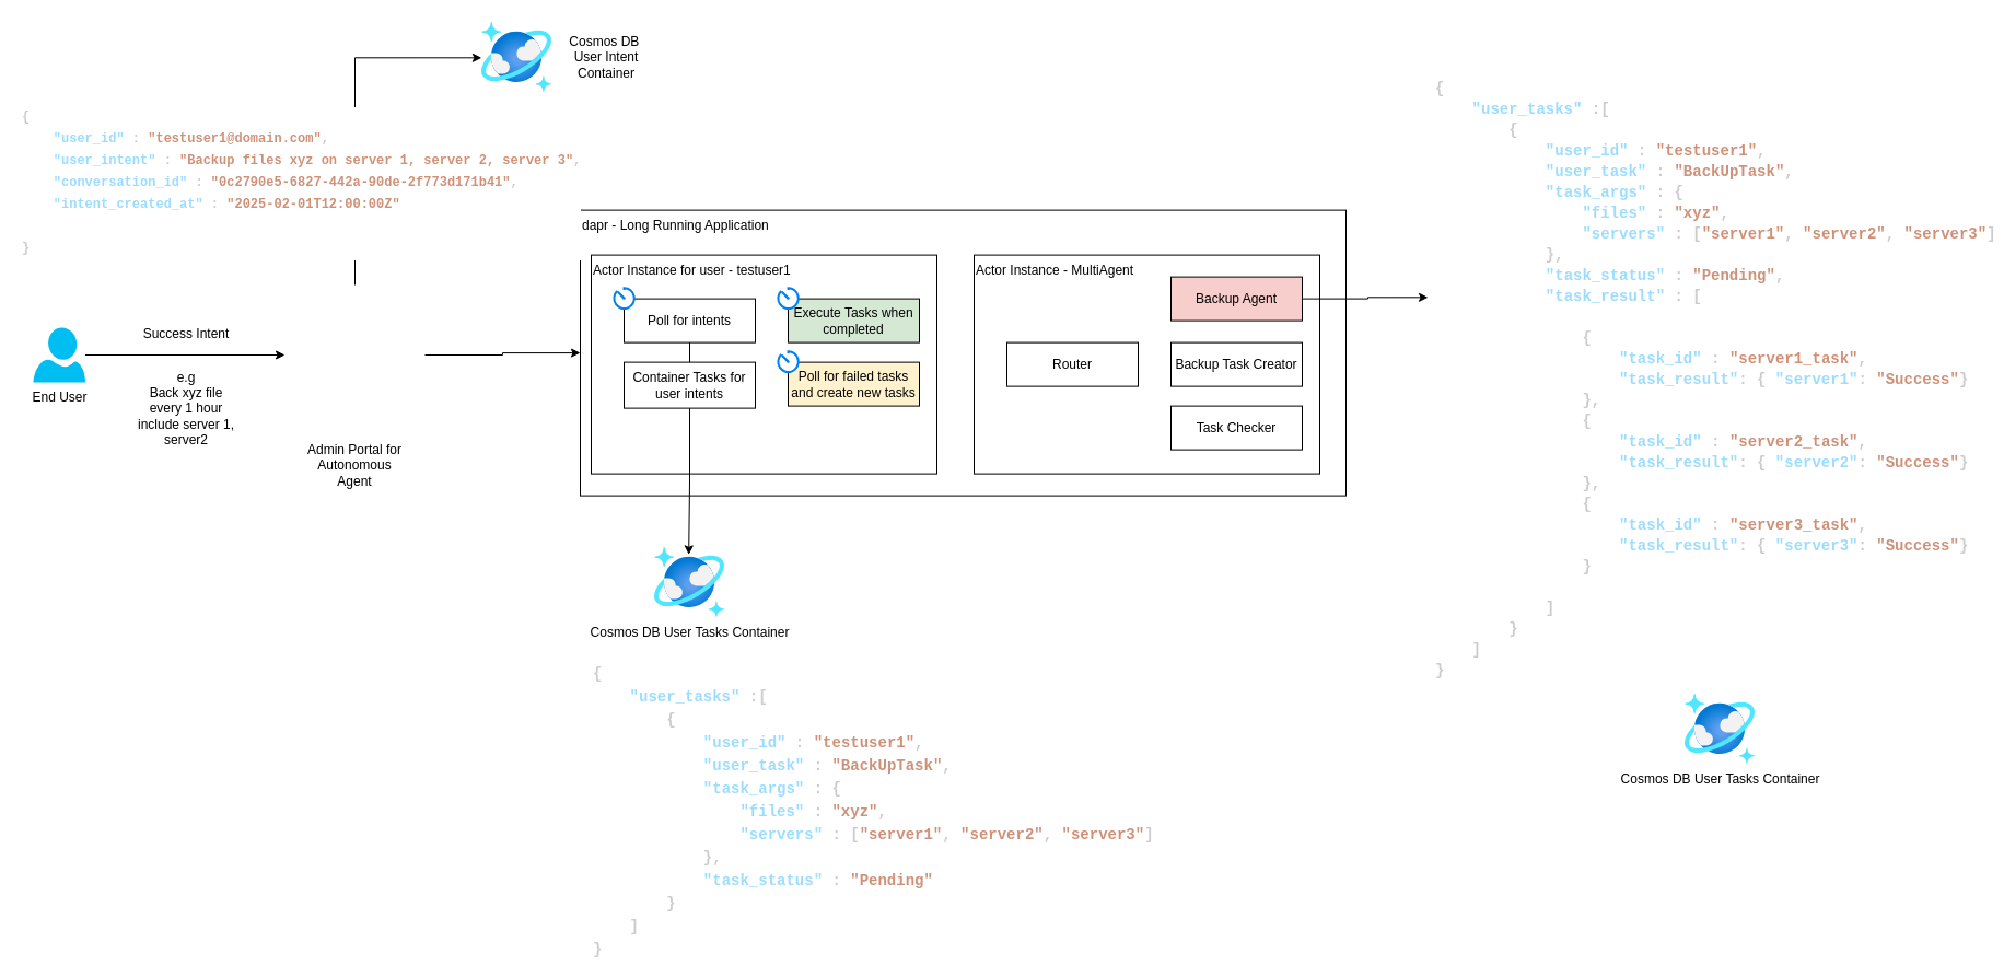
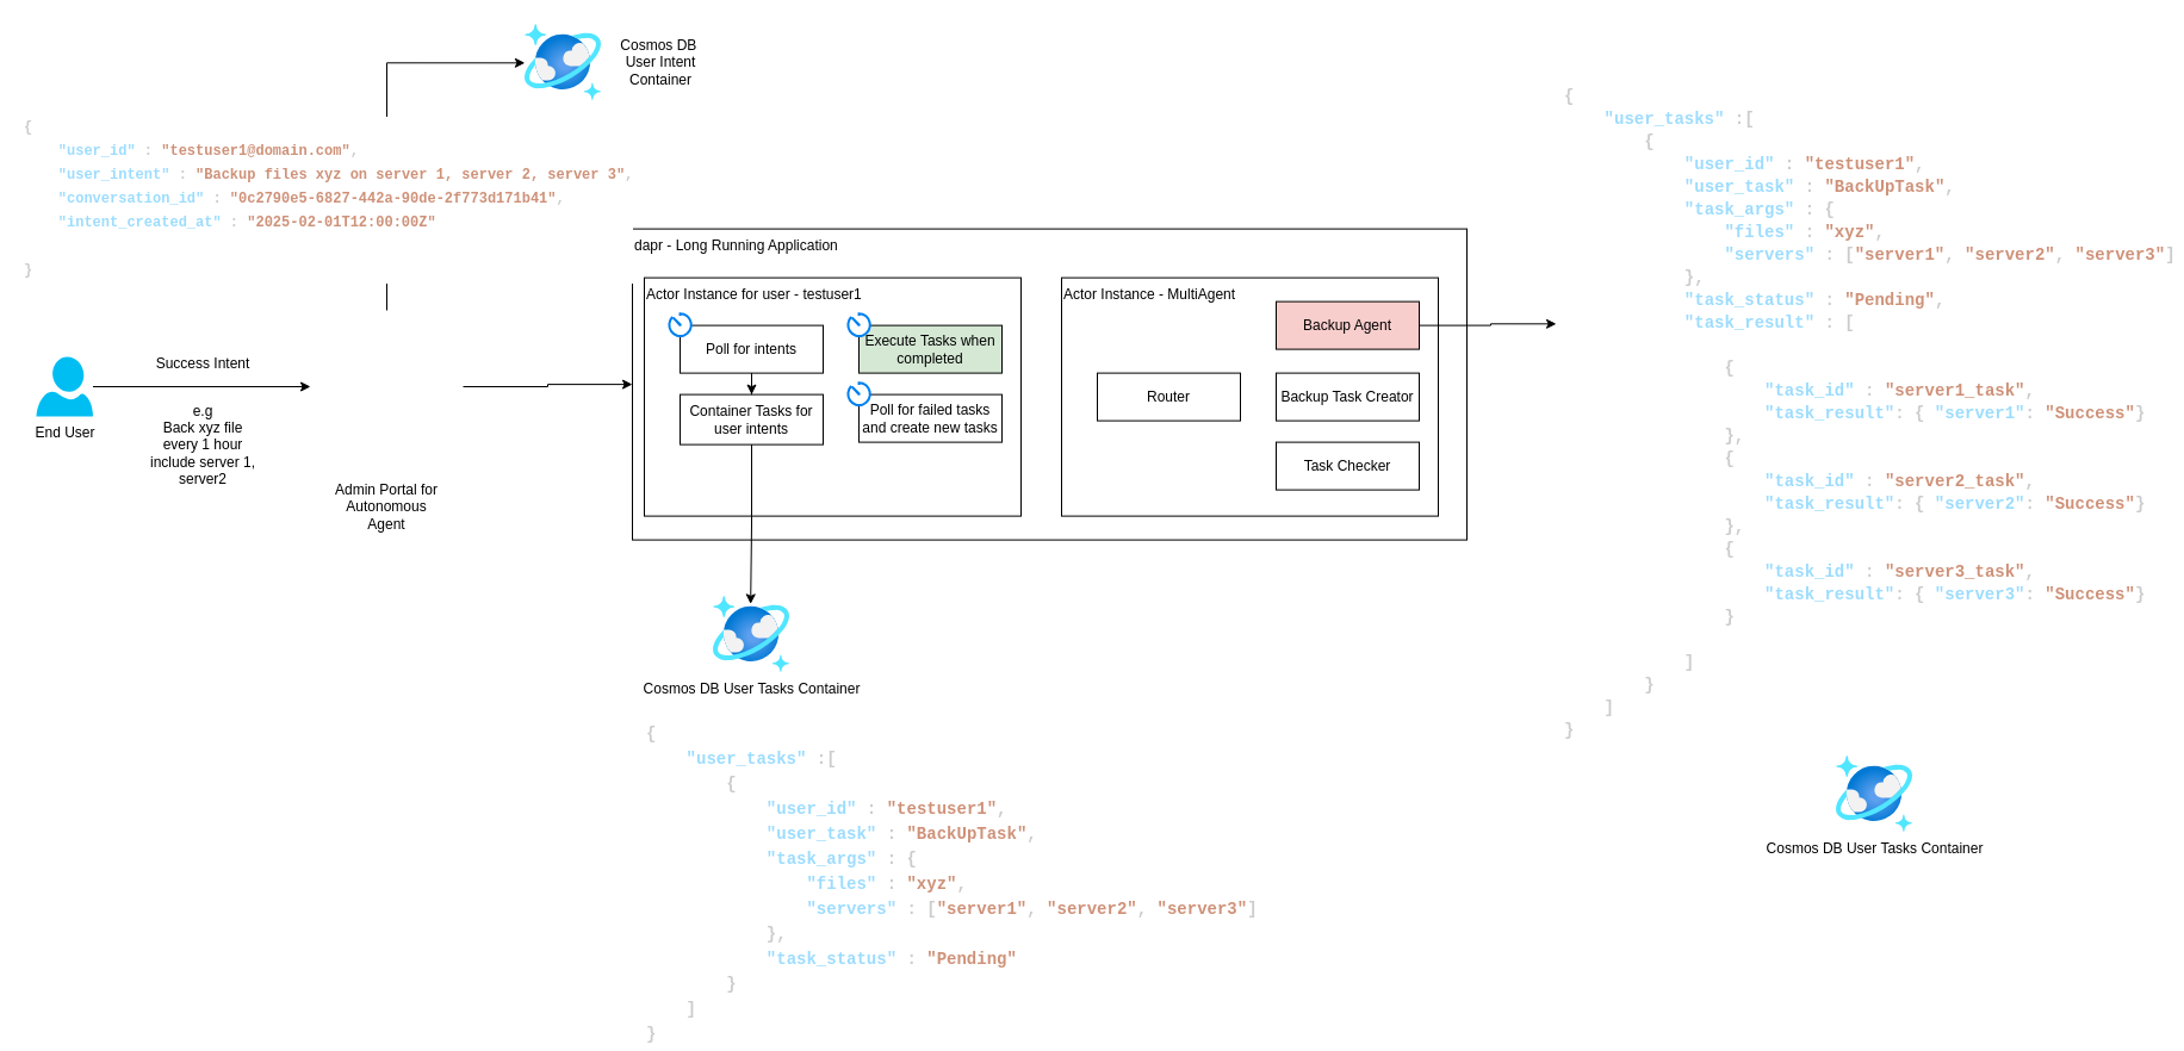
- <mxCell id="14" style="edgeStyle=orthogonalEdgeStyle;rounded=0;orthogonalLoop=1;jettySize=auto;html=1;endArrow=none;" parent="1" source="15" target="16" edge="1"><mxGeometry relative="1" as="geometry" /></mxCell>
+ <mxCell id="14" style="edgeStyle=orthogonalEdgeStyle;rounded=0;orthogonalLoop=1;jettySize=auto;html=1;" parent="1" source="15" target="16" edge="1"><mxGeometry relative="1" as="geometry" /></mxCell>
- <mxCell id="20" value="Poll for failed tasks and create new tasks" style="rounded=0;whiteSpace=wrap;html=1;fillColor=#fff2cc;" parent="1" vertex="1"><mxGeometry x="720" y="330.61" width="120" height="40" as="geometry" /></mxCell>
+ <mxCell id="20" value="Poll for failed tasks and create new tasks" style="rounded=0;whiteSpace=wrap;html=1;" parent="1" vertex="1"><mxGeometry x="720" y="330.61" width="120" height="40" as="geometry" /></mxCell>
